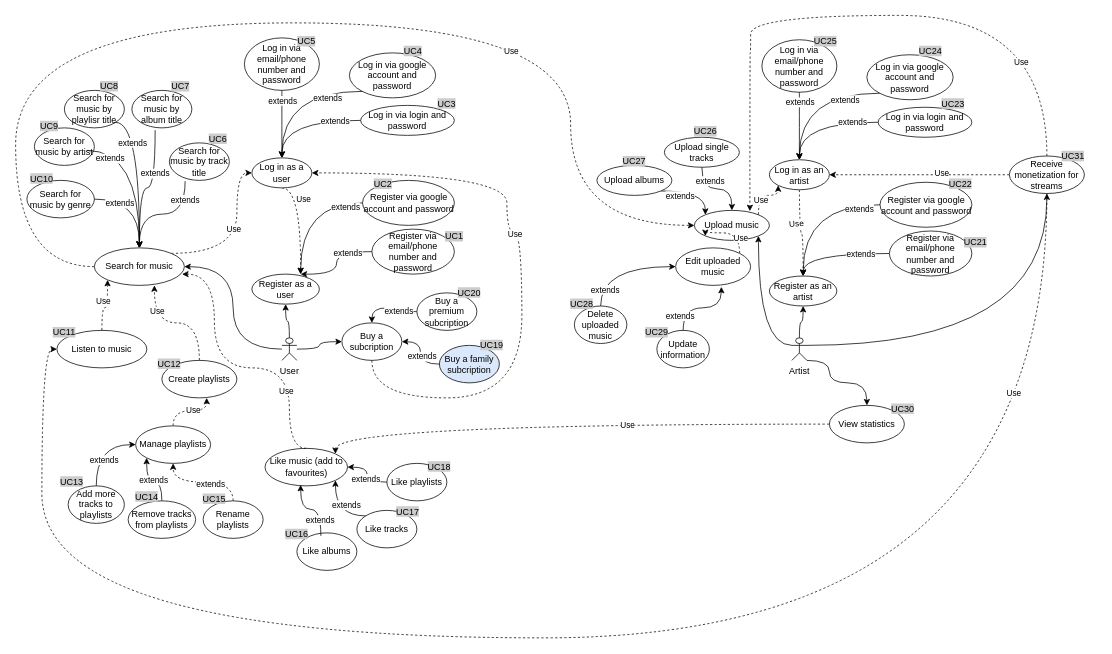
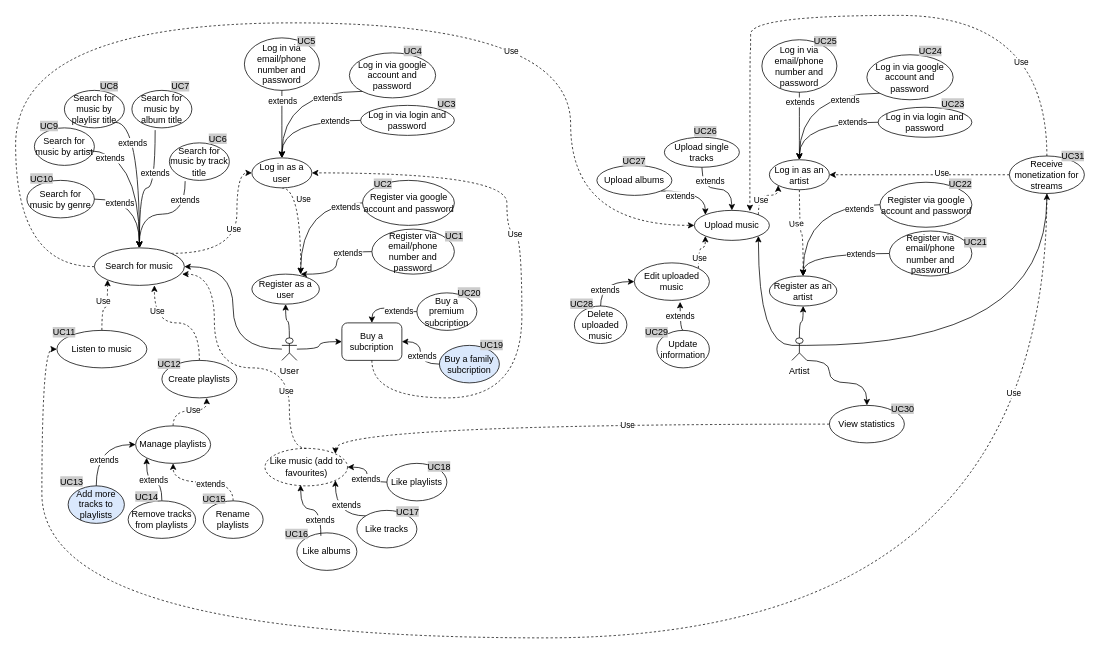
- <mxCell id="113" value="Edit uploaded music" style="ellipse;whiteSpace=wrap;html=1;align=center;" parent="1" vertex="1"><mxGeometry x="900" y="330" width="100" height="50" as="geometry" /></mxCell>
+ <mxCell id="113" value="Edit uploaded music" style="ellipse;whiteSpace=wrap;html=1;align=center;" parent="1" vertex="1"><mxGeometry x="845" y="350" width="100" height="50" as="geometry" /></mxCell>
- <mxCell id="79" value="Buy a subcription" style="ellipse;whiteSpace=wrap;html=1;align=center;" parent="1" vertex="1"><mxGeometry x="455" y="430" width="80" height="50" as="geometry" /></mxCell>
+ <mxCell id="79" value="Buy a subcription" style="whiteSpace=wrap;html=1;align=center;rounded=1;" parent="1" vertex="1"><mxGeometry x="455" y="430" width="80" height="50" as="geometry" /></mxCell>
- <mxCell id="67" value="Like music (add to favourites)" style="ellipse;whiteSpace=wrap;html=1;align=center;" parent="1" vertex="1"><mxGeometry x="352.5" y="597.32" width="110" height="50" as="geometry" /></mxCell>
+ <mxCell id="67" value="Like music (add to favourites)" style="ellipse;whiteSpace=wrap;html=1;align=center;dashed=1;" parent="1" vertex="1"><mxGeometry x="352.5" y="597.32" width="110" height="50" as="geometry" /></mxCell>
- <mxCell id="56" value="Add more tracks to playlists" style="ellipse;whiteSpace=wrap;html=1;align=center;" parent="1" vertex="1"><mxGeometry x="90" y="647.32" width="75" height="50" as="geometry" /></mxCell>
+ <mxCell id="56" value="Add more tracks to playlists" style="ellipse;whiteSpace=wrap;html=1;align=center;fillColor=#dae8fc;" parent="1" vertex="1"><mxGeometry x="90" y="647.32" width="75" height="50" as="geometry" /></mxCell>
